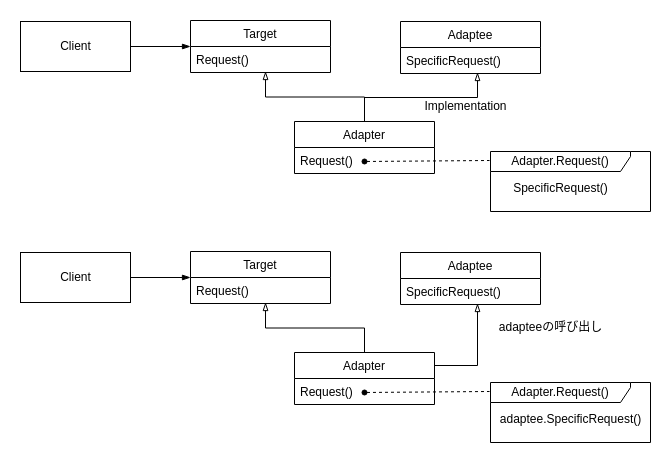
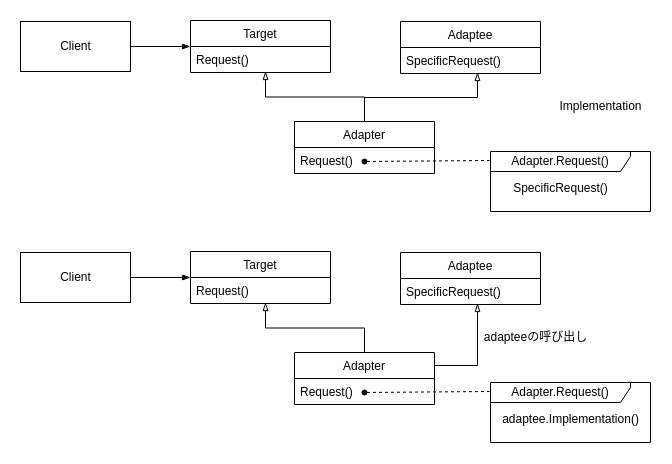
- <mxCell id="28" value="Implementation" style="text;html=1;align=center;verticalAlign=middle;resizable=0;points=[];autosize=1;strokeColor=none;fillColor=none;" vertex="1" parent="1"><mxGeometry x="410" y="91" width="110" height="30" as="geometry" /></mxCell>
+ <mxCell id="28" value="Implementation" style="text;html=1;align=center;verticalAlign=middle;resizable=0;points=[];autosize=1;strokeColor=none;fillColor=none;" vertex="1" parent="1"><mxGeometry x="545" y="91" width="110" height="30" as="geometry" /></mxCell>
- <mxCell id="29" value="adapteeの呼び出し" style="text;html=1;resizable=0;autosize=1;align=center;verticalAlign=middle;points=[];fillColor=none;strokeColor=none;rounded=0;" vertex="1" parent="1"><mxGeometry x="485" y="312" width="130" height="30" as="geometry" /></mxCell>
+ <mxCell id="29" value="adapteeの呼び出し" style="text;html=1;resizable=0;autosize=1;align=center;verticalAlign=middle;points=[];fillColor=none;strokeColor=none;rounded=0;" vertex="1" parent="1"><mxGeometry x="470" y="322" width="130" height="30" as="geometry" /></mxCell>
- <mxCell id="25" value="adaptee.SpecificRequest()" style="text;html=1;align=center;verticalAlign=middle;resizable=0;points=[];autosize=1;strokeColor=none;fillColor=none;" vertex="1" parent="1"><mxGeometry x="490" y="404" width="160" height="30" as="geometry" /></mxCell>
+ <mxCell id="25" value="adaptee.Implementation()" style="text;html=1;align=center;verticalAlign=middle;resizable=0;points=[];autosize=1;strokeColor=none;fillColor=none;" vertex="1" parent="1"><mxGeometry x="490" y="404" width="160" height="30" as="geometry" /></mxCell>
